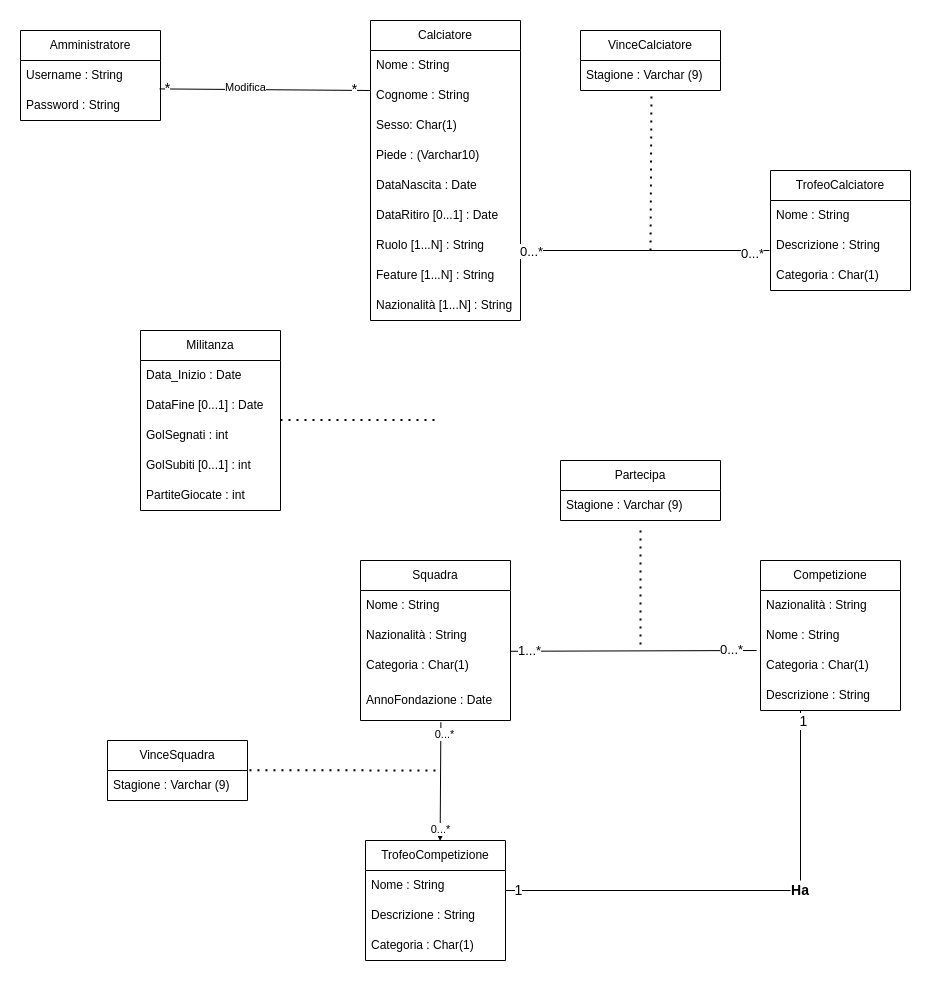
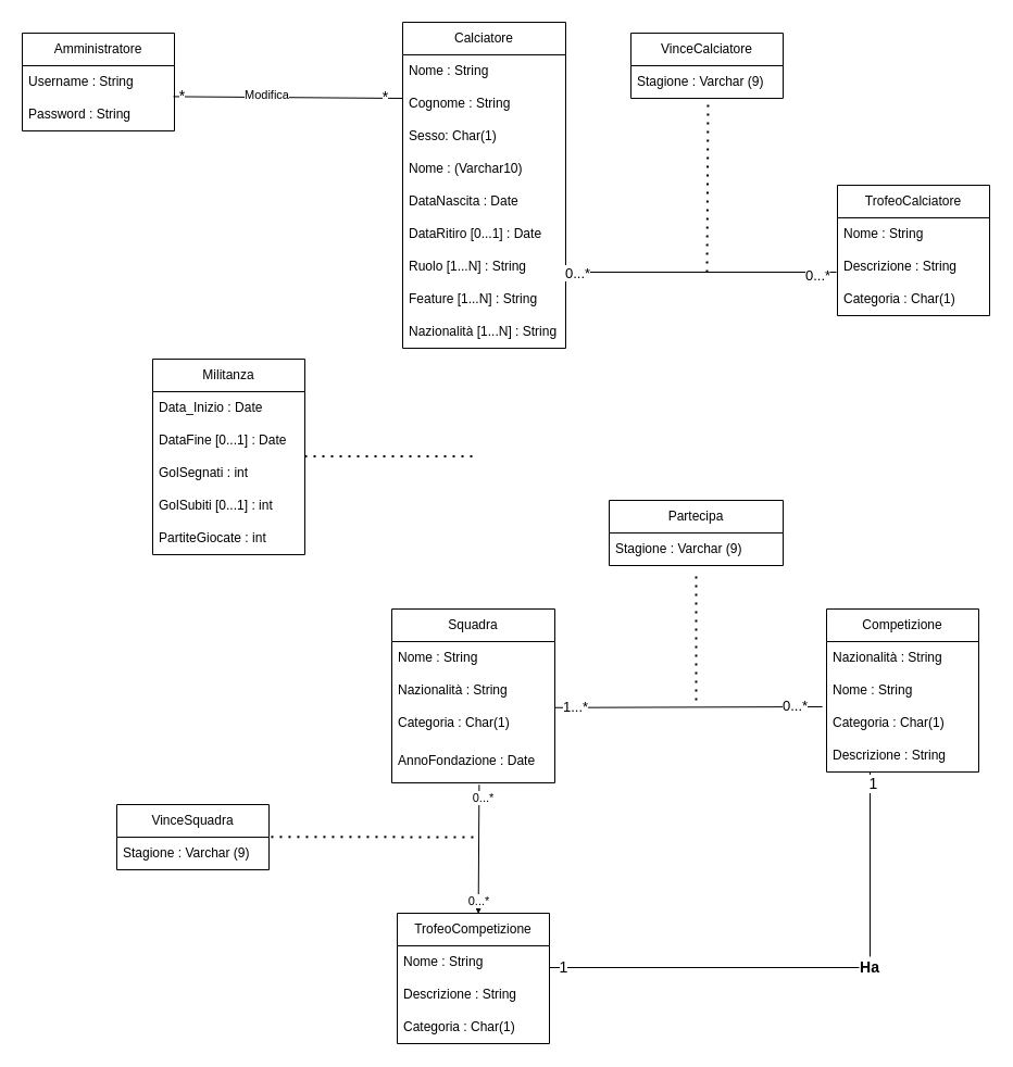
- <mxCell id="6" value="Piede : (Varchar10)" style="text;strokeColor=none;fillColor=none;align=left;verticalAlign=middle;spacingLeft=4;spacingRight=4;overflow=hidden;points=[[0,0.5],[1,0.5]];portConstraint=eastwest;rotatable=0;whiteSpace=wrap;html=1;" parent="2" vertex="1"><mxGeometry y="120" width="150" height="30" as="geometry" /></mxCell>
+ <mxCell id="6" value="Nome : (Varchar10)" style="text;strokeColor=none;fillColor=none;align=left;verticalAlign=middle;spacingLeft=4;spacingRight=4;overflow=hidden;points=[[0,0.5],[1,0.5]];portConstraint=eastwest;rotatable=0;whiteSpace=wrap;html=1;" parent="2" vertex="1"><mxGeometry y="120" width="150" height="30" as="geometry" /></mxCell>
